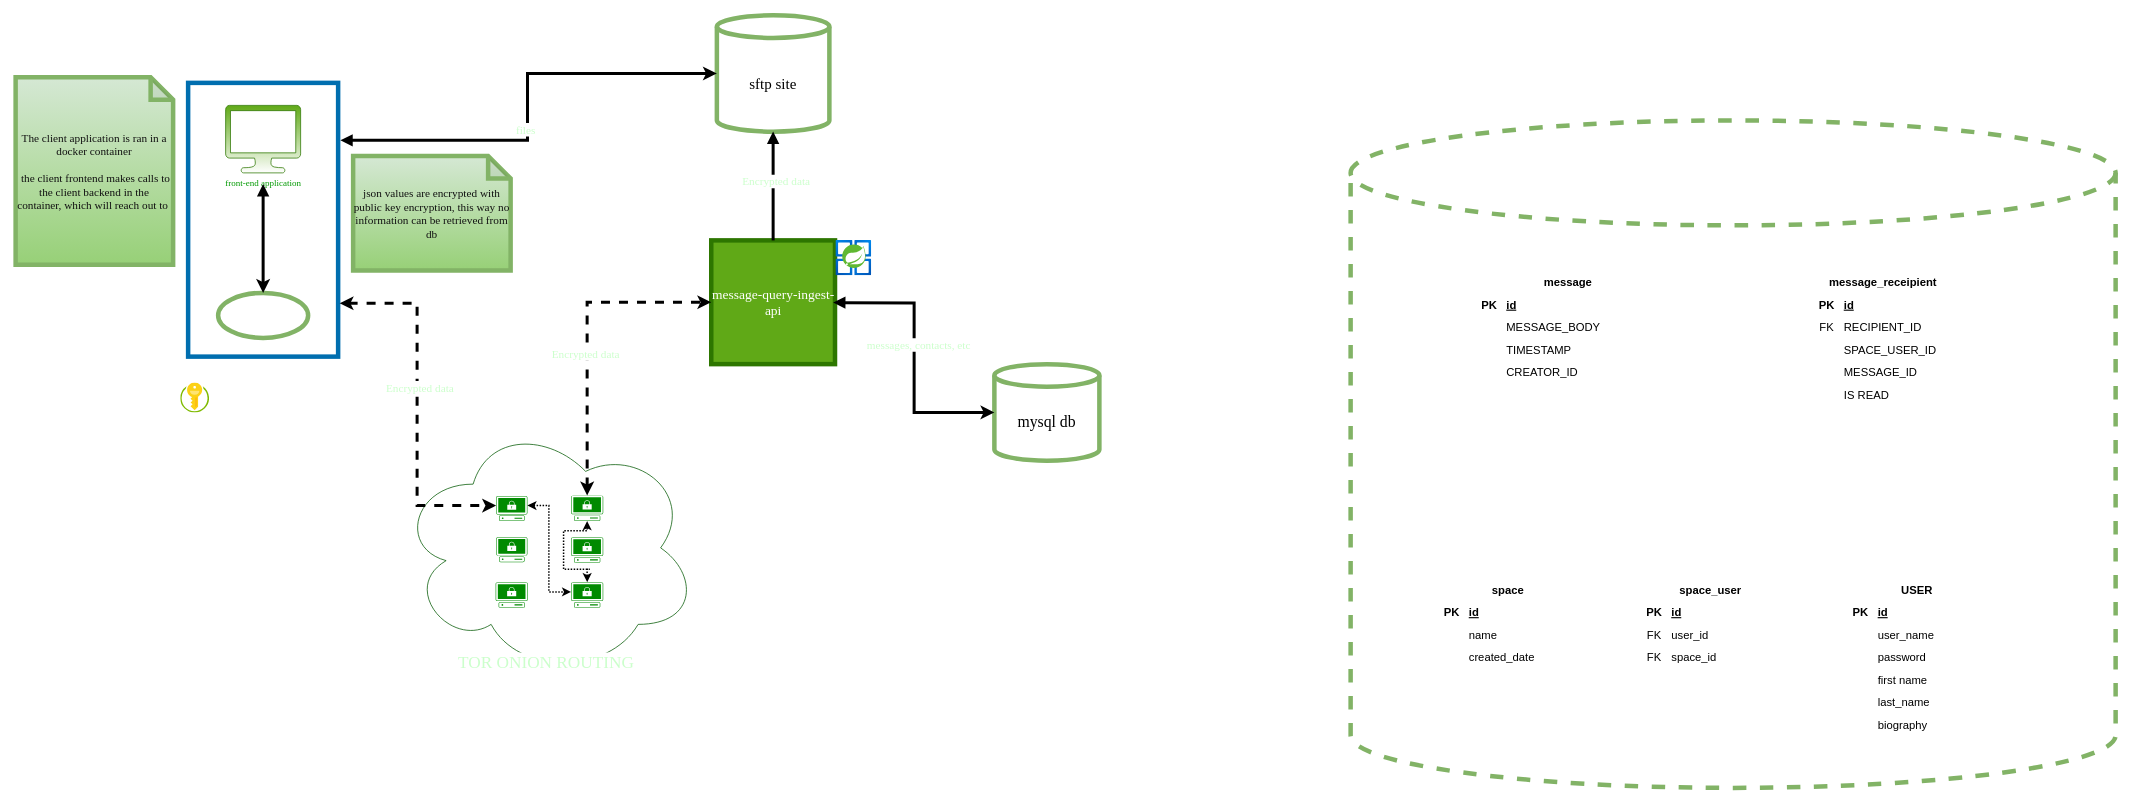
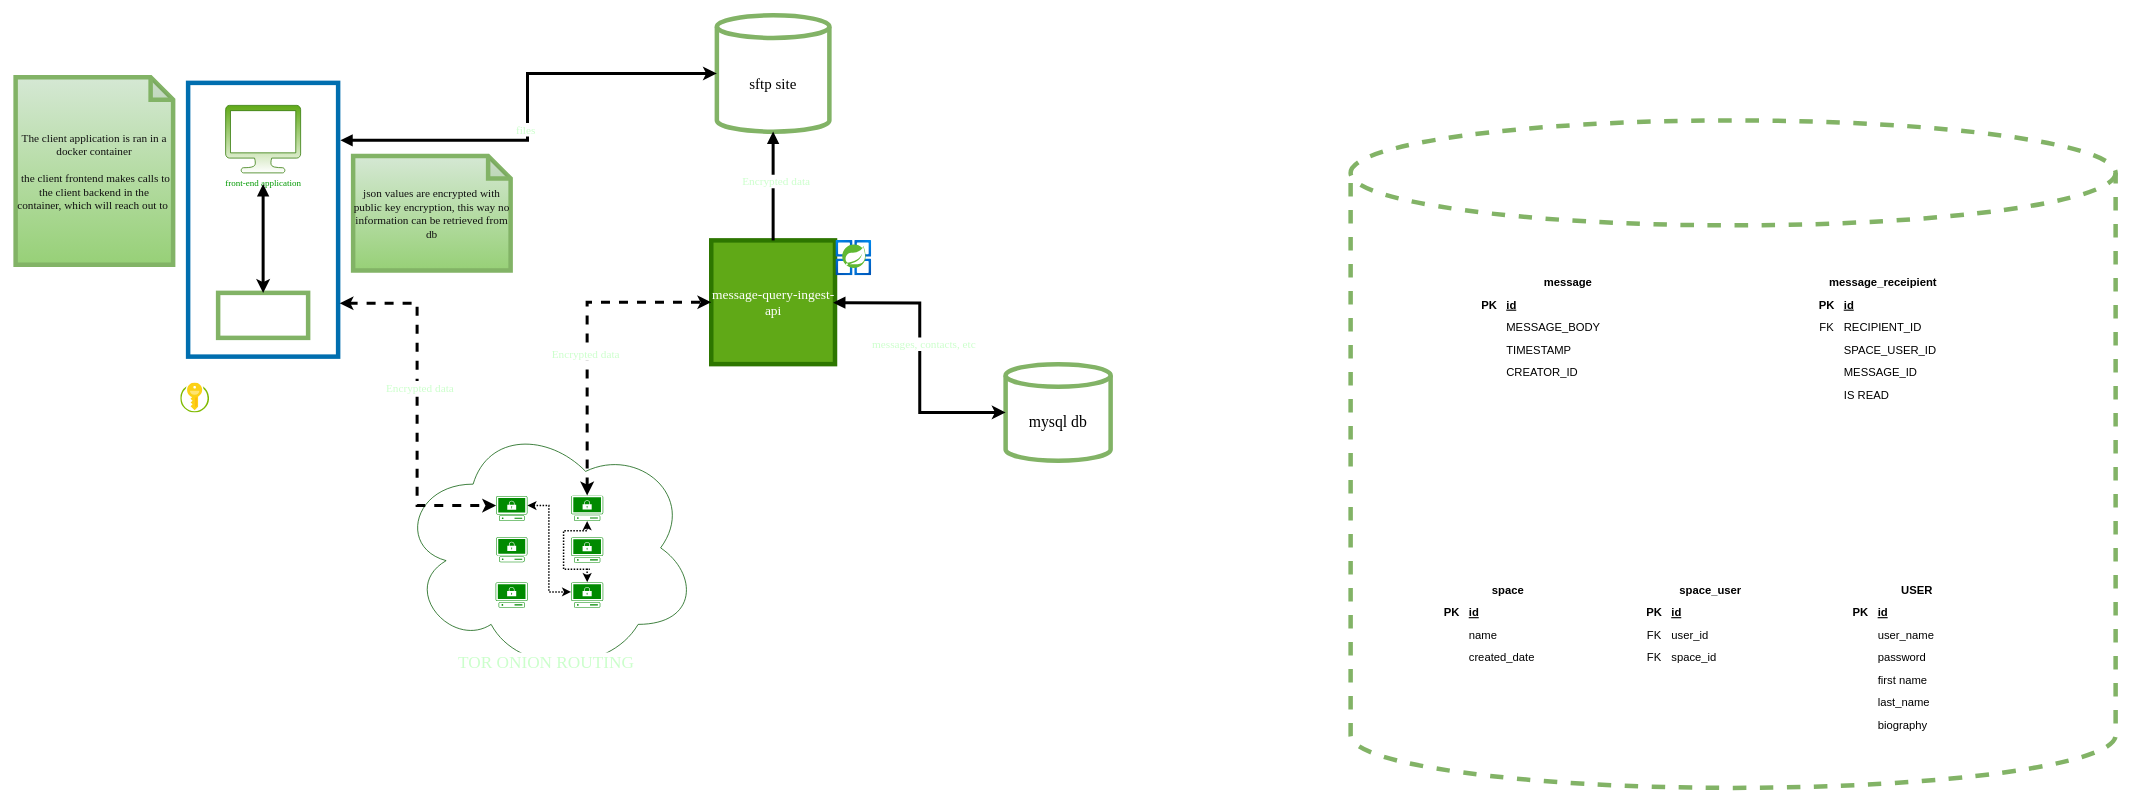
- <mxCell id="10" value="client backend" style="ellipse;whiteSpace=wrap;html=1;fontFamily=Lucida Console;strokeWidth=6;gradientDirection=south;fillColor=none;strokeColor=#82b366;fontColor=#FFFFFF;labelBackgroundColor=none;shadow=0;container=0;" parent="8" vertex="1"><mxGeometry x="40" y="280" width="120" height="60" as="geometry" /></mxCell>
+ <mxCell id="10" value="client backend" style="rounded=0;whiteSpace=wrap;html=1;fontFamily=Lucida Console;strokeWidth=6;gradientDirection=south;fillColor=none;strokeColor=#82b366;fontColor=#FFFFFF;labelBackgroundColor=none;shadow=0;container=0;" parent="8" vertex="1"><mxGeometry x="40" y="280" width="120" height="60" as="geometry" /></mxCell>
- <mxCell id="4" value="&lt;font style=&quot;font-size: 21px&quot;&gt;mysql db&lt;/font&gt;" style="shape=cylinder3;whiteSpace=wrap;html=1;boundedLbl=1;backgroundOutline=1;size=15;fontFamily=Lucida Console;strokeWidth=6;gradientDirection=south;fillColor=none;strokeColor=#82b366;" parent="1" vertex="1"><mxGeometry x="1325" y="485" width="140" height="128.75" as="geometry" /></mxCell>
+ <mxCell id="4" value="&lt;font style=&quot;font-size: 21px&quot;&gt;mysql db&lt;/font&gt;" style="shape=cylinder3;whiteSpace=wrap;html=1;boundedLbl=1;backgroundOutline=1;size=15;fontFamily=Lucida Console;strokeWidth=6;gradientDirection=south;fillColor=none;strokeColor=#82b366;" parent="1" vertex="1"><mxGeometry x="1340" y="485" width="140" height="128.75" as="geometry" /></mxCell>
